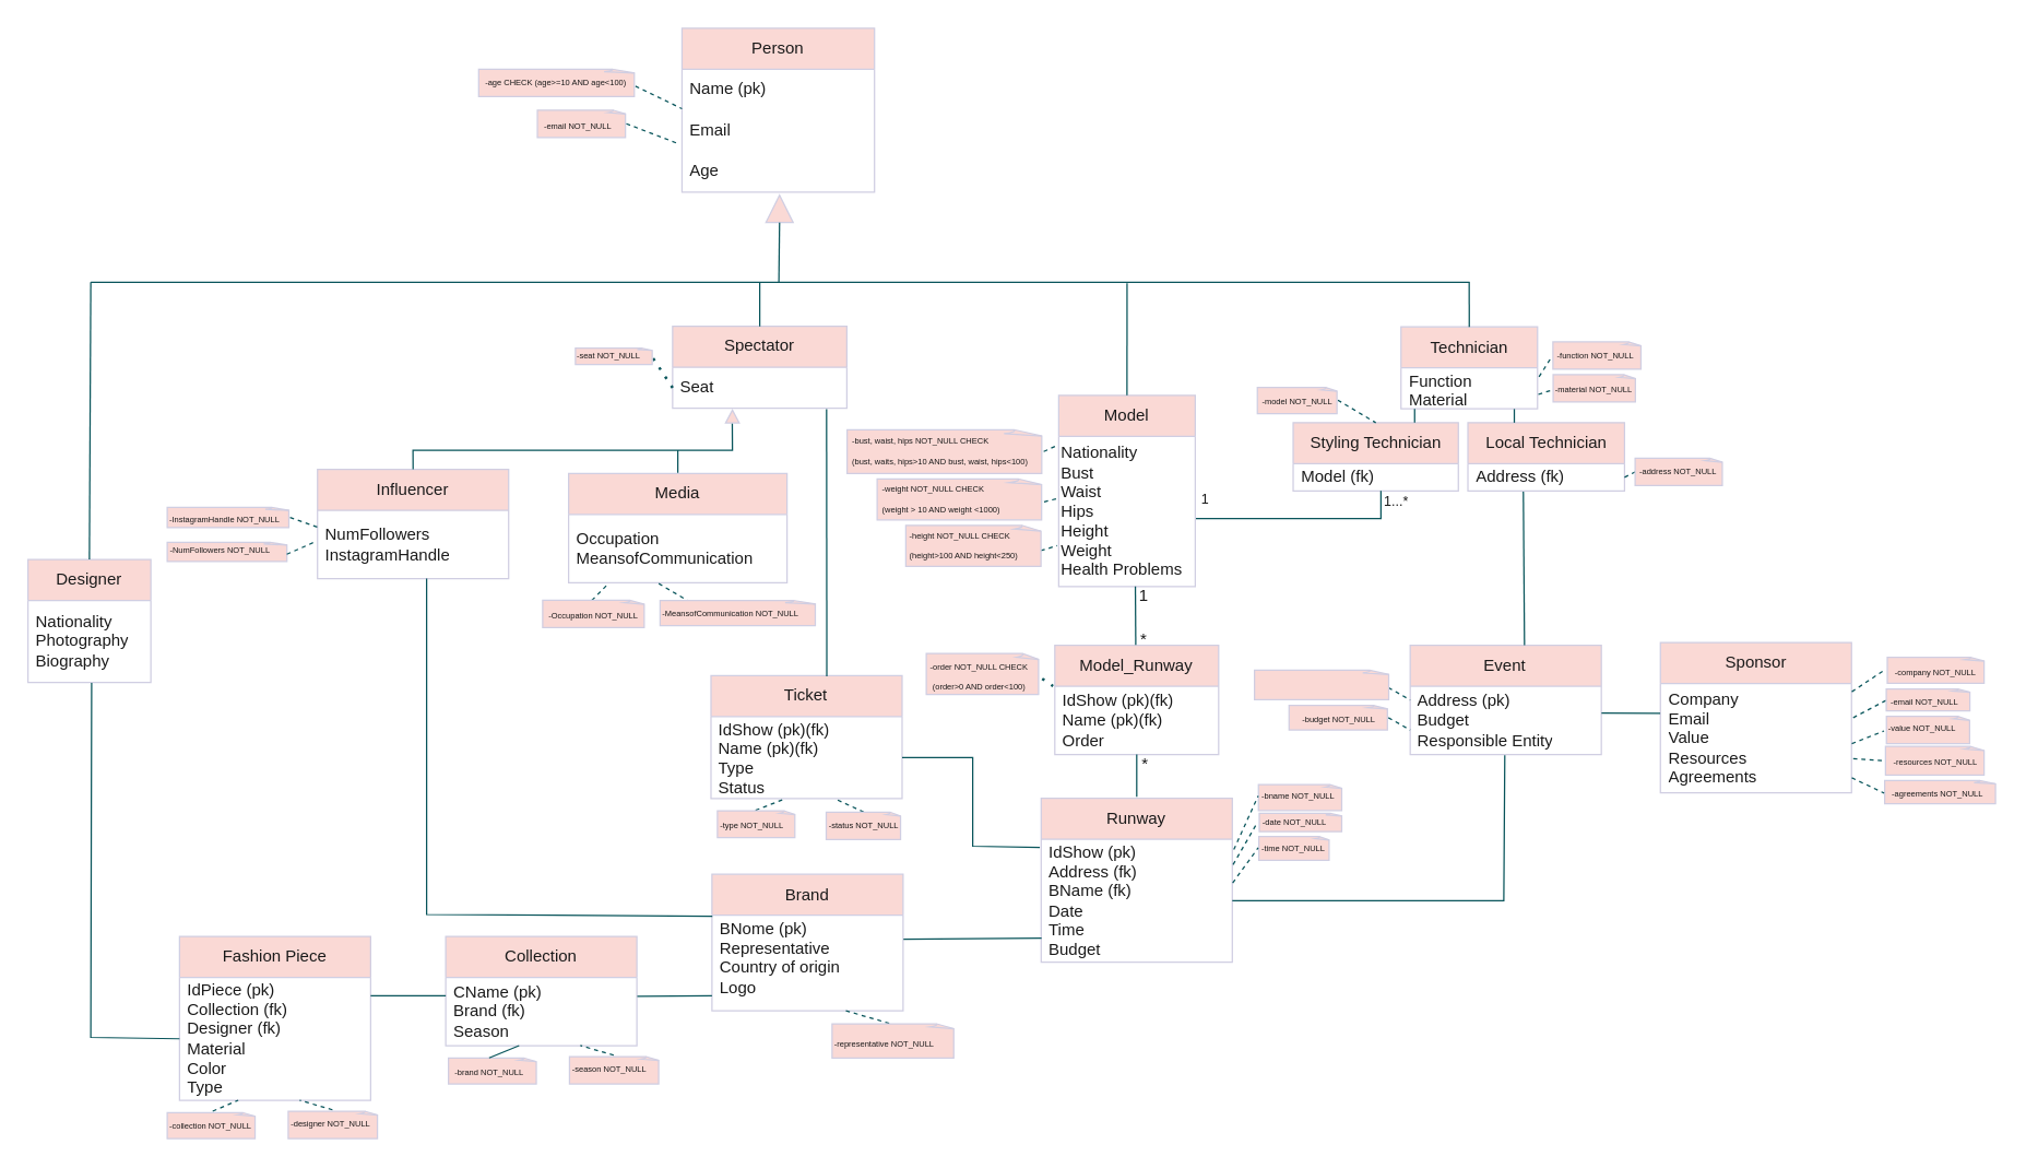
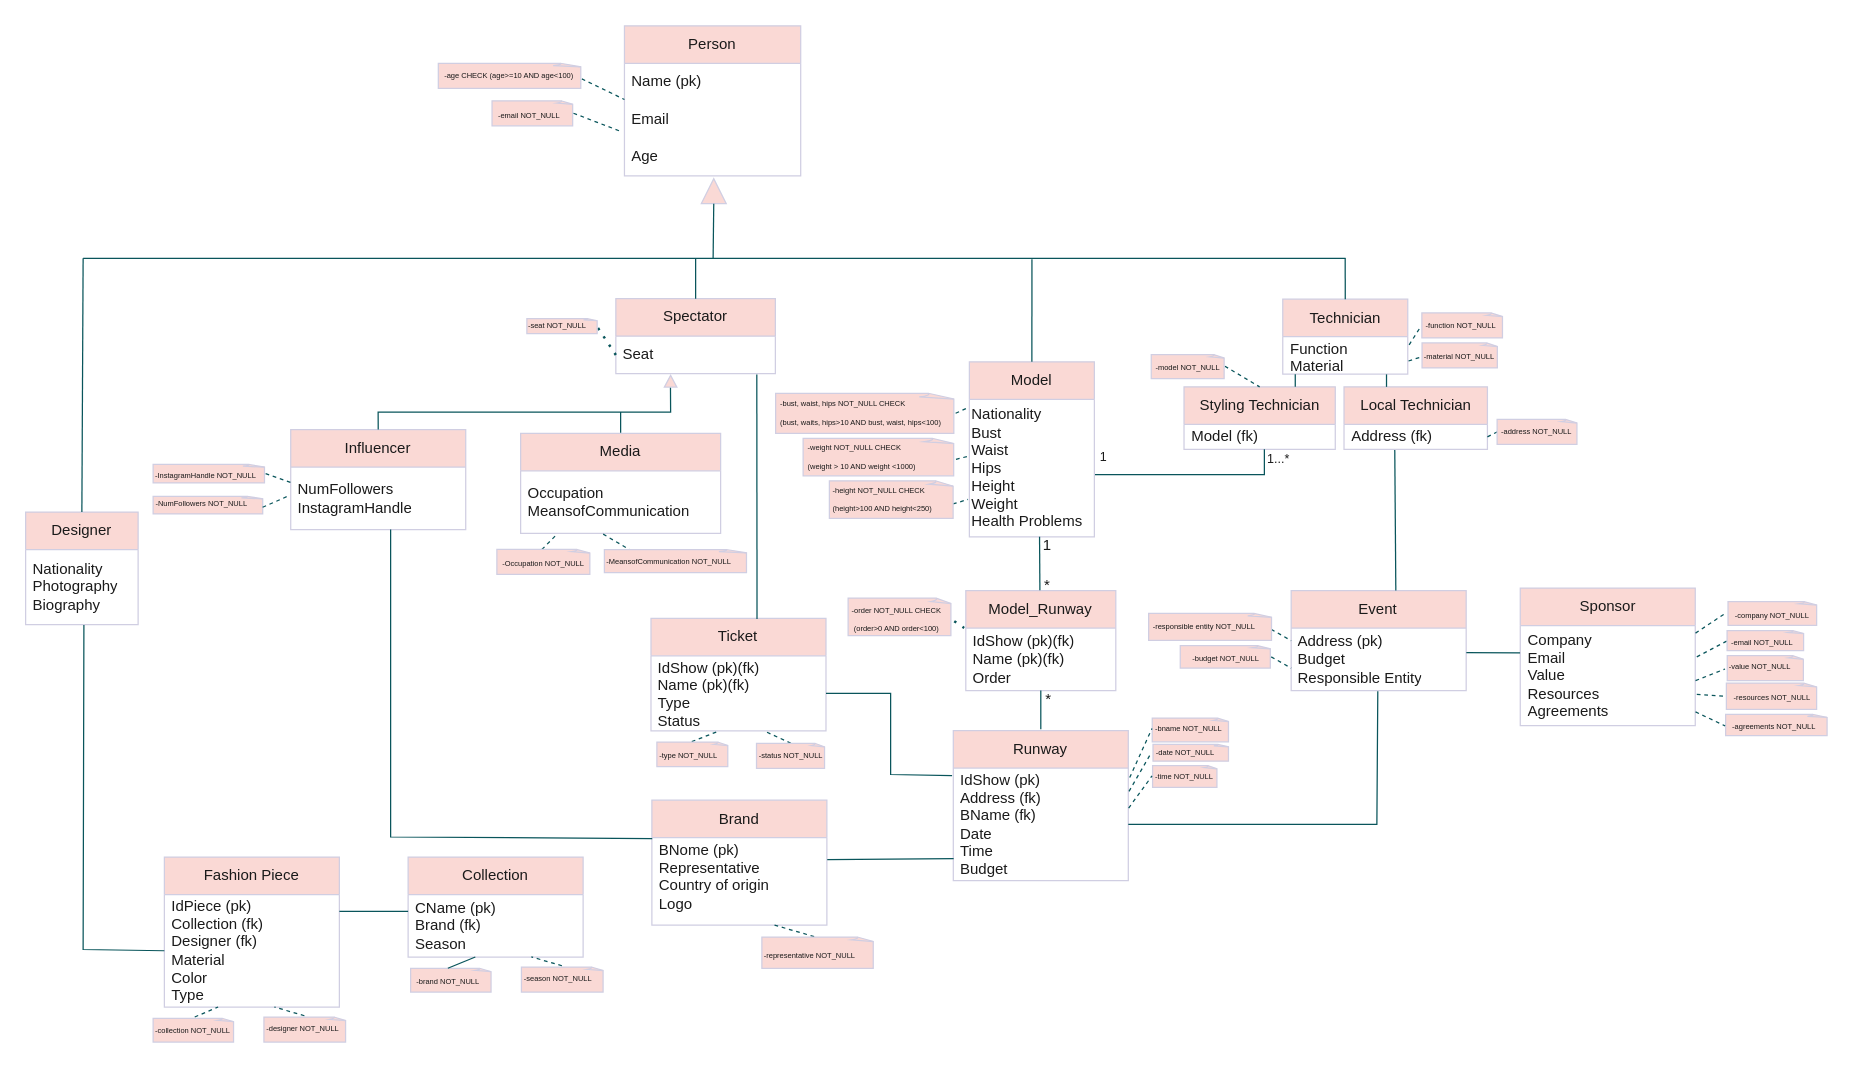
+ <mxCell id="83" value="&lt;div style=&quot;text-align: left;&quot;&gt;&lt;div&gt;&lt;font style=&quot;font-size: 6px;&quot;&gt;-responsible entity NOT_NULL&lt;/font&gt;&lt;/div&gt;&lt;/div&gt;" style="text;html=1;align=center;verticalAlign=middle;whiteSpace=wrap;rounded=0;labelBackgroundColor=none;fontColor=#1A1A1A;" vertex="1" parent="1"><mxGeometry x="918.42" y="491.89" width="90" height="14.5" as="geometry" /></mxCell>
- <mxCell id="160" value="" style="endArrow=none;html=1;rounded=0;fontColor=default;entryX=0;entryY=0.843;entryDx=0;entryDy=0;entryPerimeter=0;exitX=1.002;exitY=0.277;exitDx=0;exitDy=0;exitPerimeter=0;labelBackgroundColor=none;strokeColor=#09555B;" edge="1" parent="1" source="151" target="149"><mxGeometry width="50" height="50" relative="1" as="geometry"><mxPoint x="466.86" y="728.2" as="sourcePoint" /><mxPoint x="520.6" y="727.59" as="targetPoint" /></mxGeometry></mxCell>
